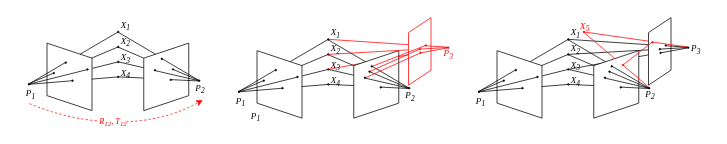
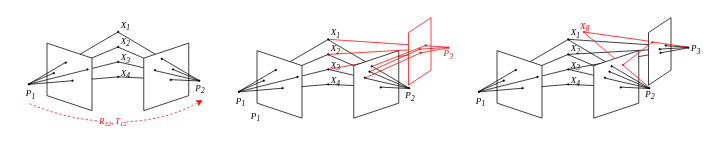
- <mxCell id="145" value="&lt;font color=&quot;#ff0000&quot; face=&quot;Times New Roman&quot;&gt;&lt;i&gt;X&lt;sub&gt;5&lt;/sub&gt;&lt;/i&gt;&lt;/font&gt;" style="text;html=1;align=center;verticalAlign=middle;resizable=0;points=[];autosize=1;strokeColor=none;fillColor=none;" vertex="1" parent="1"><mxGeometry x="759" y="20" width="40" height="30" as="geometry" /></mxCell>
+ <mxCell id="145" value="&lt;font color=&quot;#ff0000&quot; face=&quot;Times New Roman&quot;&gt;&lt;i&gt;X&lt;sub&gt;8&lt;/sub&gt;&lt;/i&gt;&lt;/font&gt;" style="text;html=1;align=center;verticalAlign=middle;resizable=0;points=[];autosize=1;strokeColor=none;fillColor=none;" vertex="1" parent="1"><mxGeometry x="759" y="20" width="40" height="30" as="geometry" /></mxCell>
